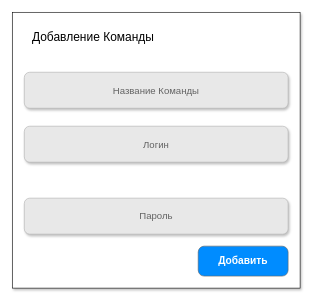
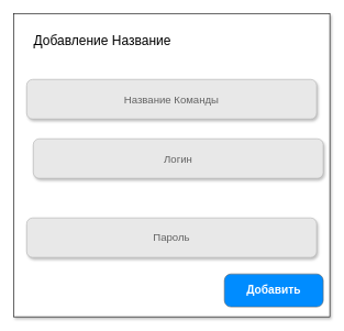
- <mxCell id="3" value="&lt;font size=&quot;1&quot;&gt;&lt;span style=&quot;font-size: 20px&quot;&gt;Добавление Команды&lt;/span&gt;&lt;/font&gt;" style="text;html=1;strokeColor=none;fillColor=none;align=center;verticalAlign=middle;whiteSpace=wrap;rounded=0;shadow=1;glass=0;comic=0;" vertex="1" parent="1"><mxGeometry x="40" y="30" width="230" height="60" as="geometry" /></mxCell>
+ <mxCell id="3" value="&lt;font size=&quot;1&quot;&gt;&lt;span style=&quot;font-size: 20px&quot;&gt;Добавление Название&lt;/span&gt;&lt;/font&gt;" style="text;html=1;strokeColor=none;fillColor=none;align=center;verticalAlign=middle;whiteSpace=wrap;rounded=0;shadow=1;glass=0;comic=0;" vertex="1" parent="1"><mxGeometry x="40" y="30" width="230" height="60" as="geometry" /></mxCell>
- <mxCell id="4" value="&lt;font style=&quot;font-size: 16px&quot; color=&quot;#636363&quot;&gt;Логин&lt;/font&gt;" style="rounded=1;whiteSpace=wrap;html=1;shadow=1;glass=0;comic=0;strokeColor=#B0B0B0;fillColor=#E8E8E8;align=center;" vertex="1" parent="1"><mxGeometry x="40" y="210" width="440" height="60" as="geometry" /></mxCell>
+ <mxCell id="4" value="&lt;font style=&quot;font-size: 16px&quot; color=&quot;#636363&quot;&gt;Логин&lt;/font&gt;" style="rounded=1;whiteSpace=wrap;html=1;shadow=1;glass=0;comic=0;strokeColor=#B0B0B0;fillColor=#E8E8E8;align=center;" vertex="1" parent="1"><mxGeometry x="50" y="210" width="440" height="60" as="geometry" /></mxCell>
- <mxCell id="7" value="Добавить" style="strokeWidth=1;shadow=0;dashed=0;align=center;html=1;shape=mxgraph.mockup.buttons.button;strokeColor=#666666;fontColor=#ffffff;mainText=;buttonStyle=round;fontSize=17;fontStyle=1;fillColor=#008cff;whiteSpace=wrap;rounded=0;glass=0;comic=0;" vertex="1" parent="1"><mxGeometry x="330" y="410" width="150" height="50" as="geometry" /></mxCell>
+ <mxCell id="7" value="Добавить" style="strokeWidth=1;shadow=0;dashed=0;align=center;html=1;shape=mxgraph.mockup.buttons.button;strokeColor=#666666;fontColor=#ffffff;mainText=;buttonStyle=round;fontSize=17;fontStyle=1;fillColor=#008cff;whiteSpace=wrap;rounded=0;glass=0;comic=0;" vertex="1" parent="1"><mxGeometry x="340" y="415" width="150" height="50" as="geometry" /></mxCell>
